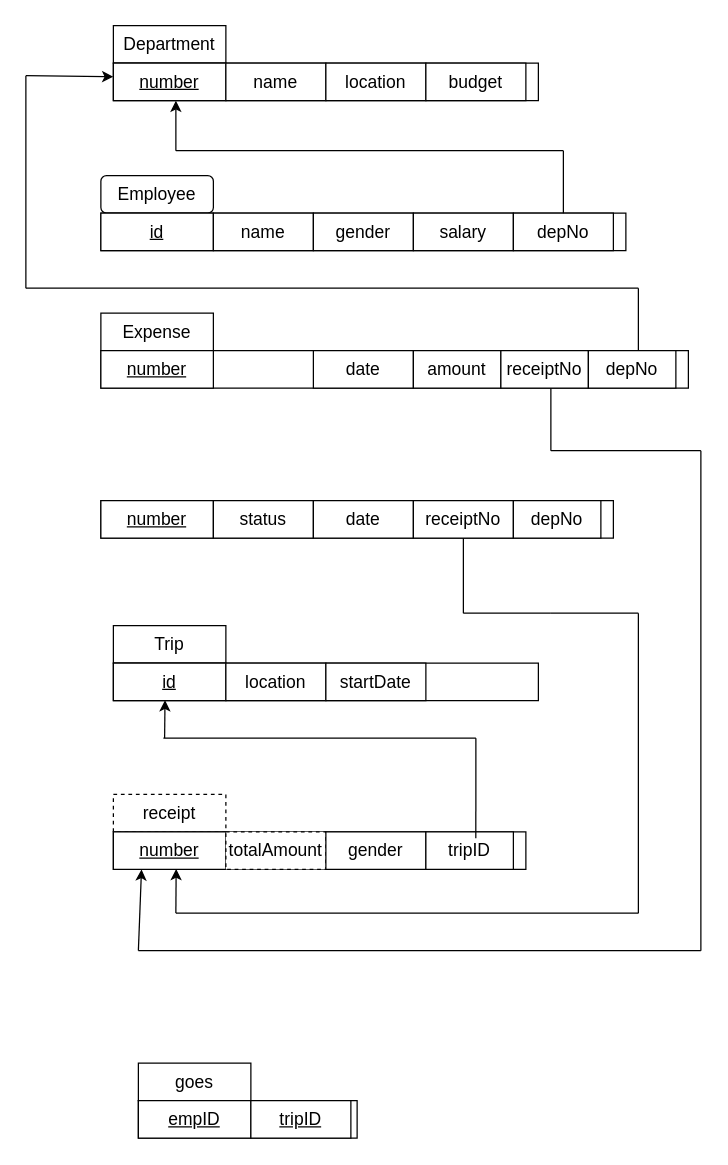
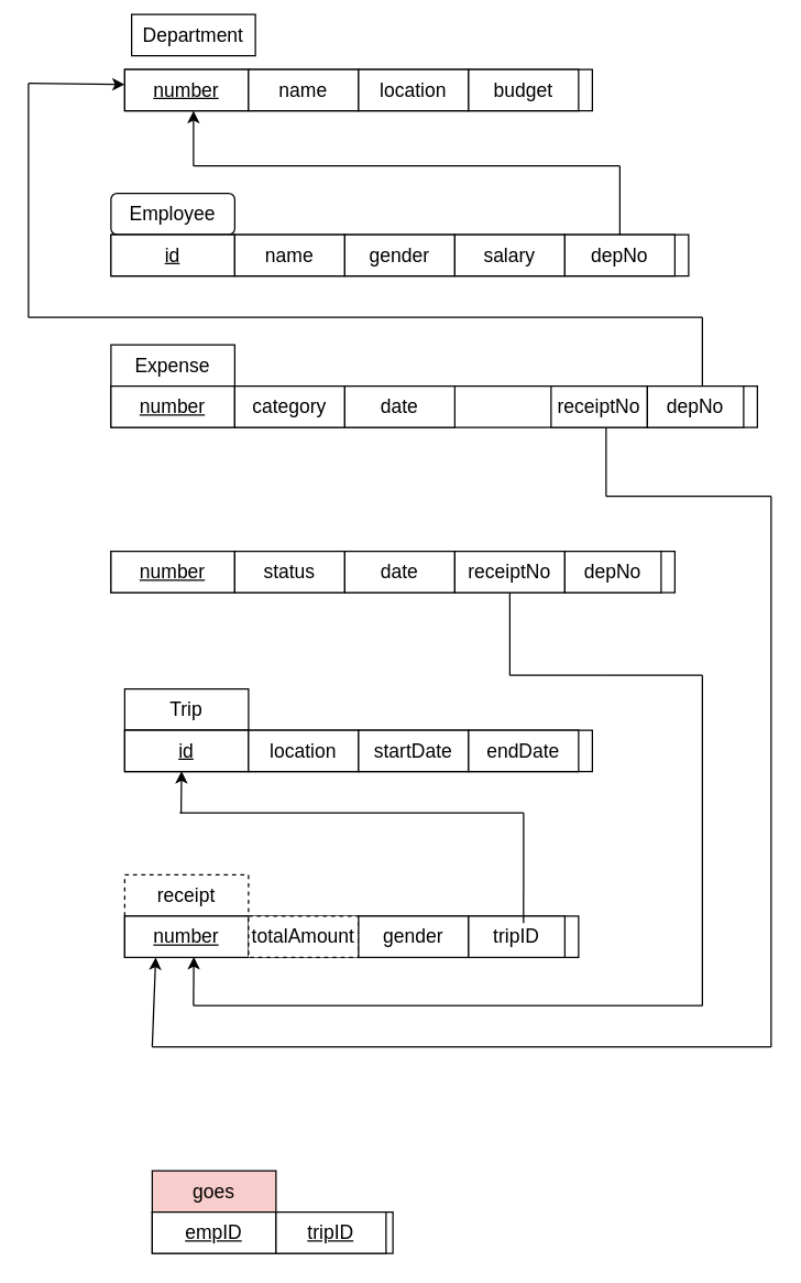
- <mxCell id="8" value="&lt;font style=&quot;font-size: 14px;&quot;&gt;Department&lt;/font&gt;" style="rounded=0;whiteSpace=wrap;html=1;" vertex="1" parent="1"><mxGeometry x="90" y="20" width="90" height="30" as="geometry" /></mxCell>
+ <mxCell id="8" value="&lt;font style=&quot;font-size: 14px;&quot;&gt;Department&lt;/font&gt;" style="rounded=0;whiteSpace=wrap;html=1;" vertex="1" parent="1"><mxGeometry x="95" y="10" width="90" height="30" as="geometry" /></mxCell>
+ <mxCell id="23" value="&lt;font style=&quot;font-size: 14px;&quot;&gt;category&lt;/font&gt;" style="rounded=0;whiteSpace=wrap;html=1;" vertex="1" parent="1"><mxGeometry x="170" y="280" width="80" height="30" as="geometry" /></mxCell>
- <mxCell id="25" value="&lt;font style=&quot;font-size: 14px;&quot;&gt;amount&lt;/font&gt;" style="rounded=0;whiteSpace=wrap;html=1;" vertex="1" parent="1"><mxGeometry x="330" y="280" width="70" height="30" as="geometry" /></mxCell>
+ <mxCell id="19" value="&lt;font style=&quot;font-size: 14px;&quot;&gt;endDate&lt;/font&gt;" style="rounded=0;whiteSpace=wrap;html=1;" vertex="1" parent="1"><mxGeometry x="340" y="530" width="80" height="30" as="geometry" /></mxCell>
- <mxCell id="42" value="&lt;font style=&quot;font-size: 14px;&quot;&gt;goes&lt;/font&gt;" style="rounded=0;whiteSpace=wrap;html=1;" vertex="1" parent="1"><mxGeometry x="110" y="850" width="90" height="30" as="geometry" /></mxCell>
+ <mxCell id="42" value="&lt;font style=&quot;font-size: 14px;&quot;&gt;goes&lt;/font&gt;" style="rounded=0;whiteSpace=wrap;html=1;fillColor=#f8cecc;" vertex="1" parent="1"><mxGeometry x="110" y="850" width="90" height="30" as="geometry" /></mxCell>
